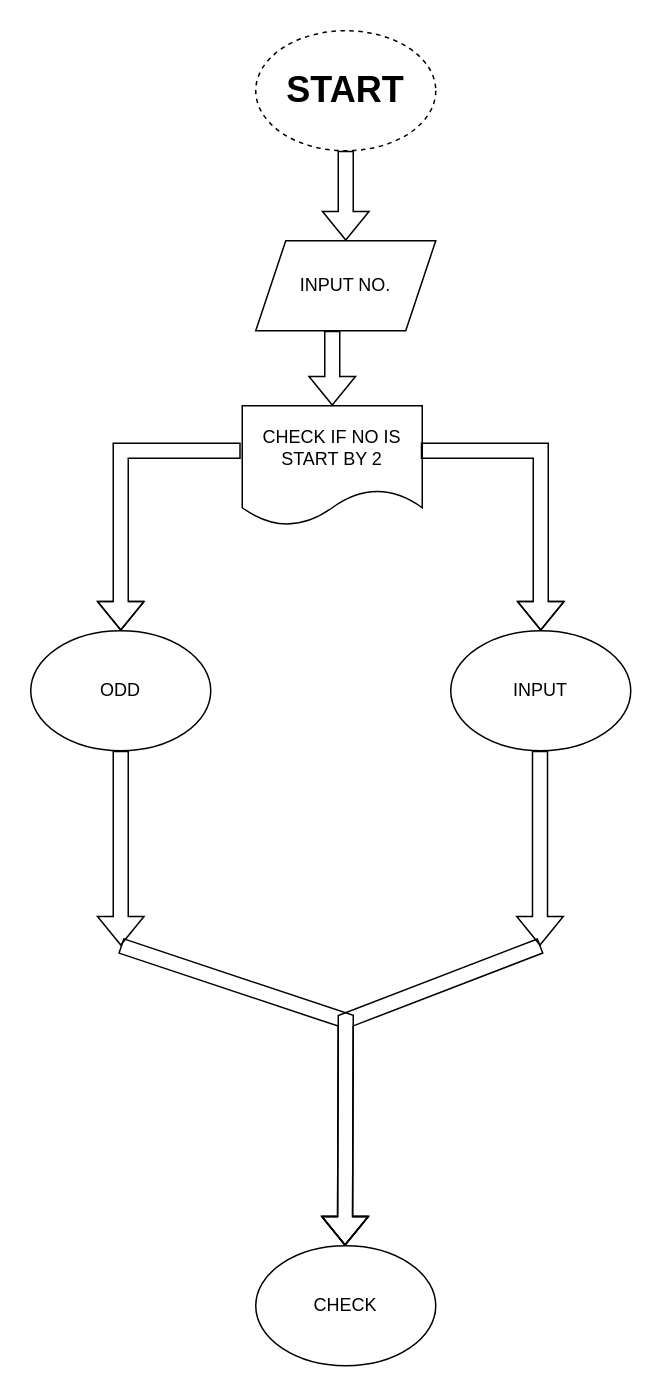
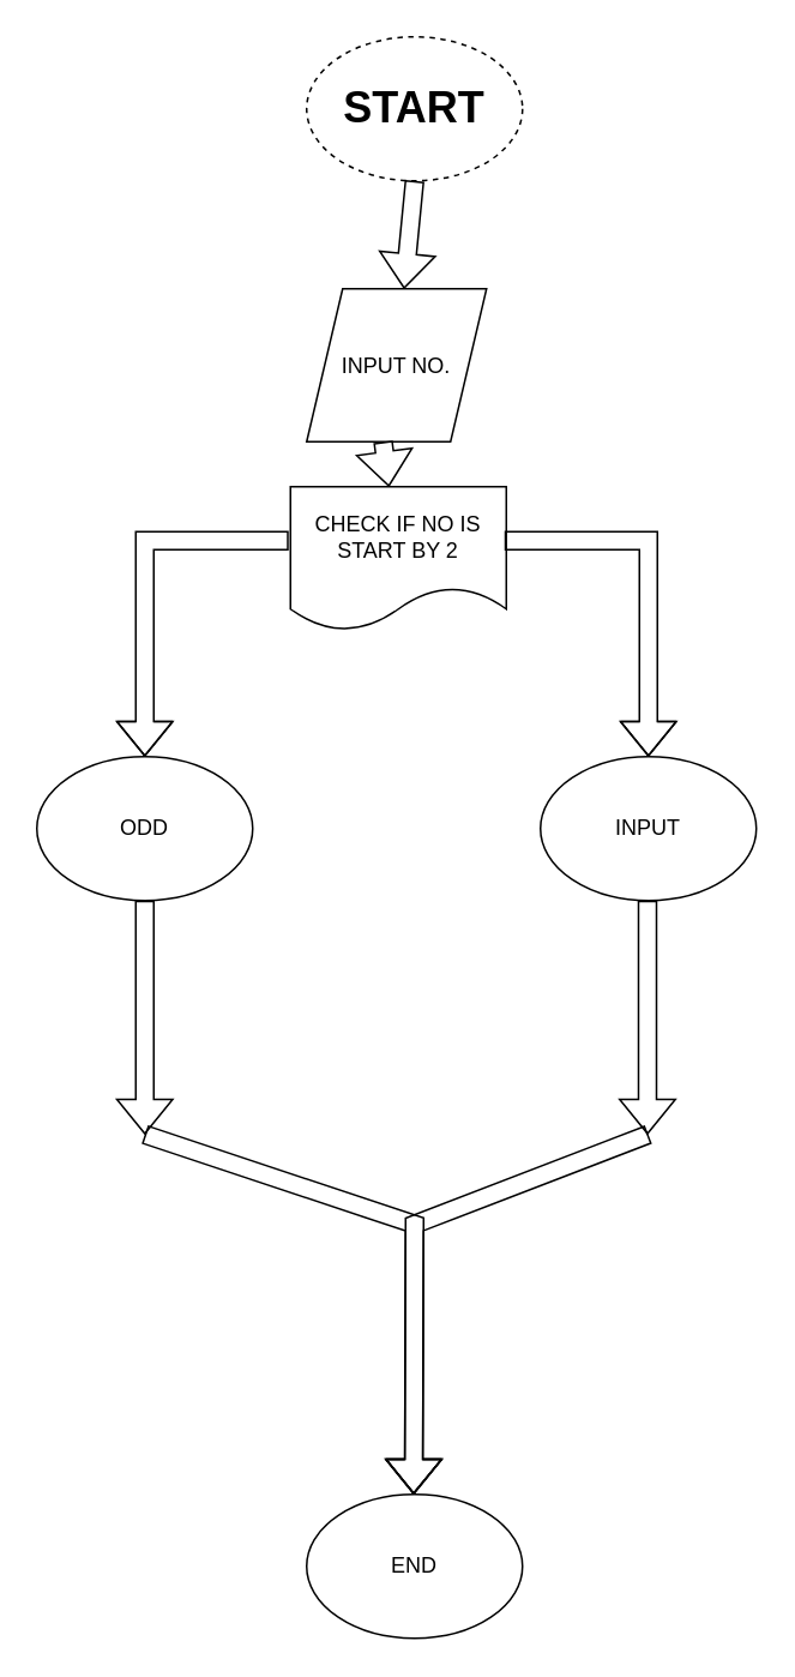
- <mxCell id="4" value="INPUT NO." style="shape=parallelogram;perimeter=parallelogramPerimeter;whiteSpace=wrap;html=1;fixedSize=1;" vertex="1" parent="1"><mxGeometry x="170" y="160" width="120" height="60" as="geometry" /></mxCell>
+ <mxCell id="4" value="INPUT NO." style="shape=parallelogram;perimeter=parallelogramPerimeter;whiteSpace=wrap;html=1;fixedSize=1;" vertex="1" parent="1"><mxGeometry x="170" y="160" width="100" height="85" as="geometry" /></mxCell>
- <mxCell id="15" value="CHECK" style="ellipse;whiteSpace=wrap;html=1;" vertex="1" parent="1"><mxGeometry x="170" y="830" width="120" height="80" as="geometry" /></mxCell>
+ <mxCell id="15" value="END" style="ellipse;whiteSpace=wrap;html=1;" vertex="1" parent="1"><mxGeometry x="170" y="830" width="120" height="80" as="geometry" /></mxCell>
